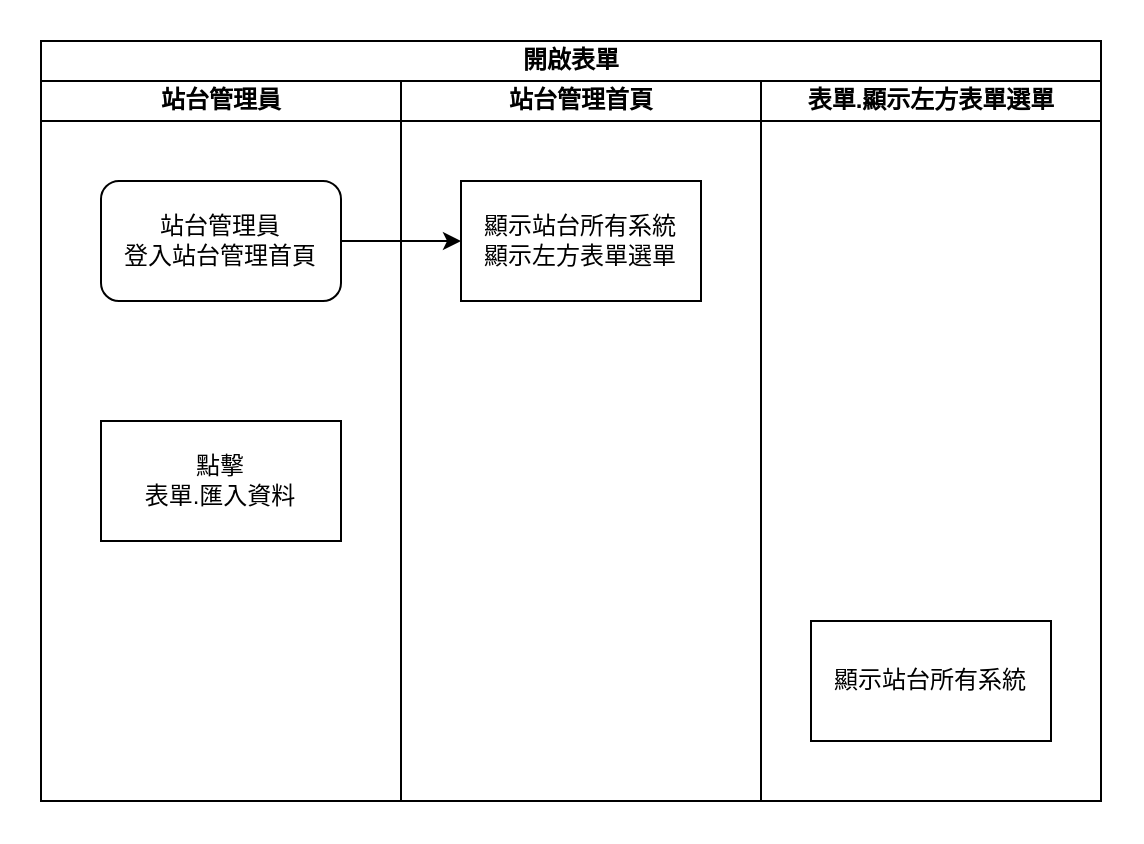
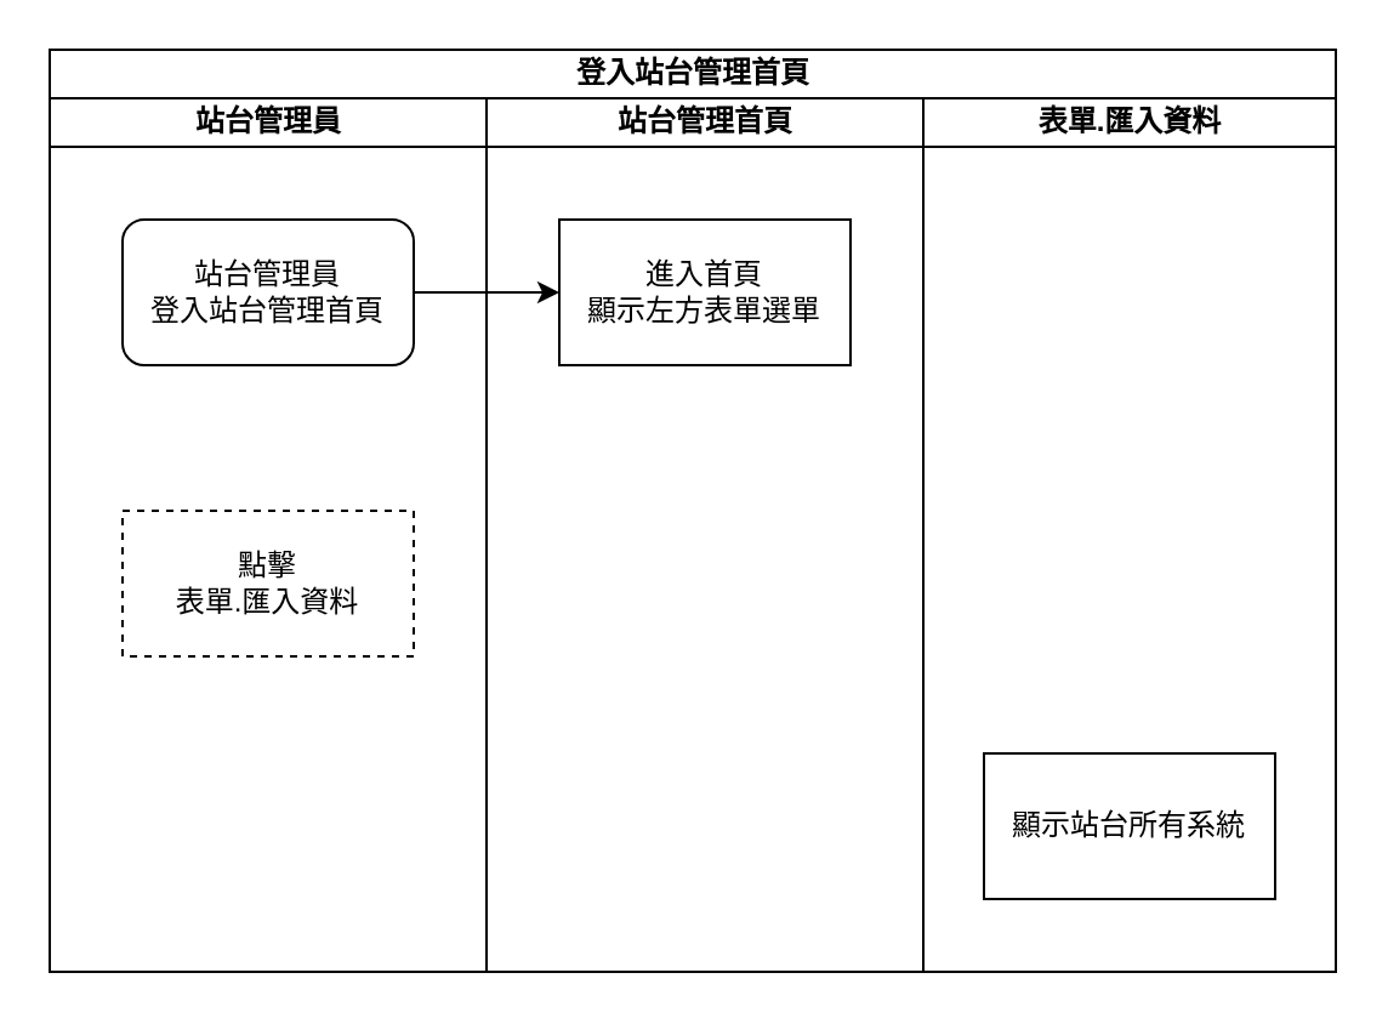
- <mxCell id="2" value="開啟表單" style="swimlane;html=1;childLayout=stackLayout;resizeParent=1;resizeParentMax=0;startSize=20;" parent="1" vertex="1"><mxGeometry x="20" y="20" width="530" height="380" as="geometry" /></mxCell>
+ <mxCell id="2" value="登入站台管理首頁" style="swimlane;html=1;childLayout=stackLayout;resizeParent=1;resizeParentMax=0;startSize=20;" parent="1" vertex="1"><mxGeometry x="20" y="20" width="530" height="380" as="geometry" /></mxCell>
- <mxCell id="8" value="表單.顯示左方表單選單" style="swimlane;html=1;startSize=20;" parent="2" vertex="1"><mxGeometry x="360" y="20" width="170" height="360" as="geometry" /></mxCell>
+ <mxCell id="8" value="表單.匯入資料" style="swimlane;html=1;startSize=20;" parent="2" vertex="1"><mxGeometry x="360" y="20" width="170" height="360" as="geometry" /></mxCell>
- <mxCell id="7" value="顯示站台所有系統&lt;br&gt;顯示左方表單選單" style="rounded=0;whiteSpace=wrap;html=1;" parent="6" vertex="1"><mxGeometry x="30" y="50" width="120" height="60" as="geometry" /></mxCell>
+ <mxCell id="7" value="進入首頁&lt;br&gt;顯示左方表單選單" style="rounded=0;whiteSpace=wrap;html=1;" parent="6" vertex="1"><mxGeometry x="30" y="50" width="120" height="60" as="geometry" /></mxCell>
- <mxCell id="5" value="點擊&lt;br&gt;表單.匯入資料" style="whiteSpace=wrap;html=1;rounded=0;" parent="3" vertex="1"><mxGeometry x="30" y="170" width="120" height="60" as="geometry" /></mxCell>
+ <mxCell id="5" value="點擊&lt;br&gt;表單.匯入資料" style="whiteSpace=wrap;html=1;rounded=0;dashed=1;" parent="3" vertex="1"><mxGeometry x="30" y="170" width="120" height="60" as="geometry" /></mxCell>
